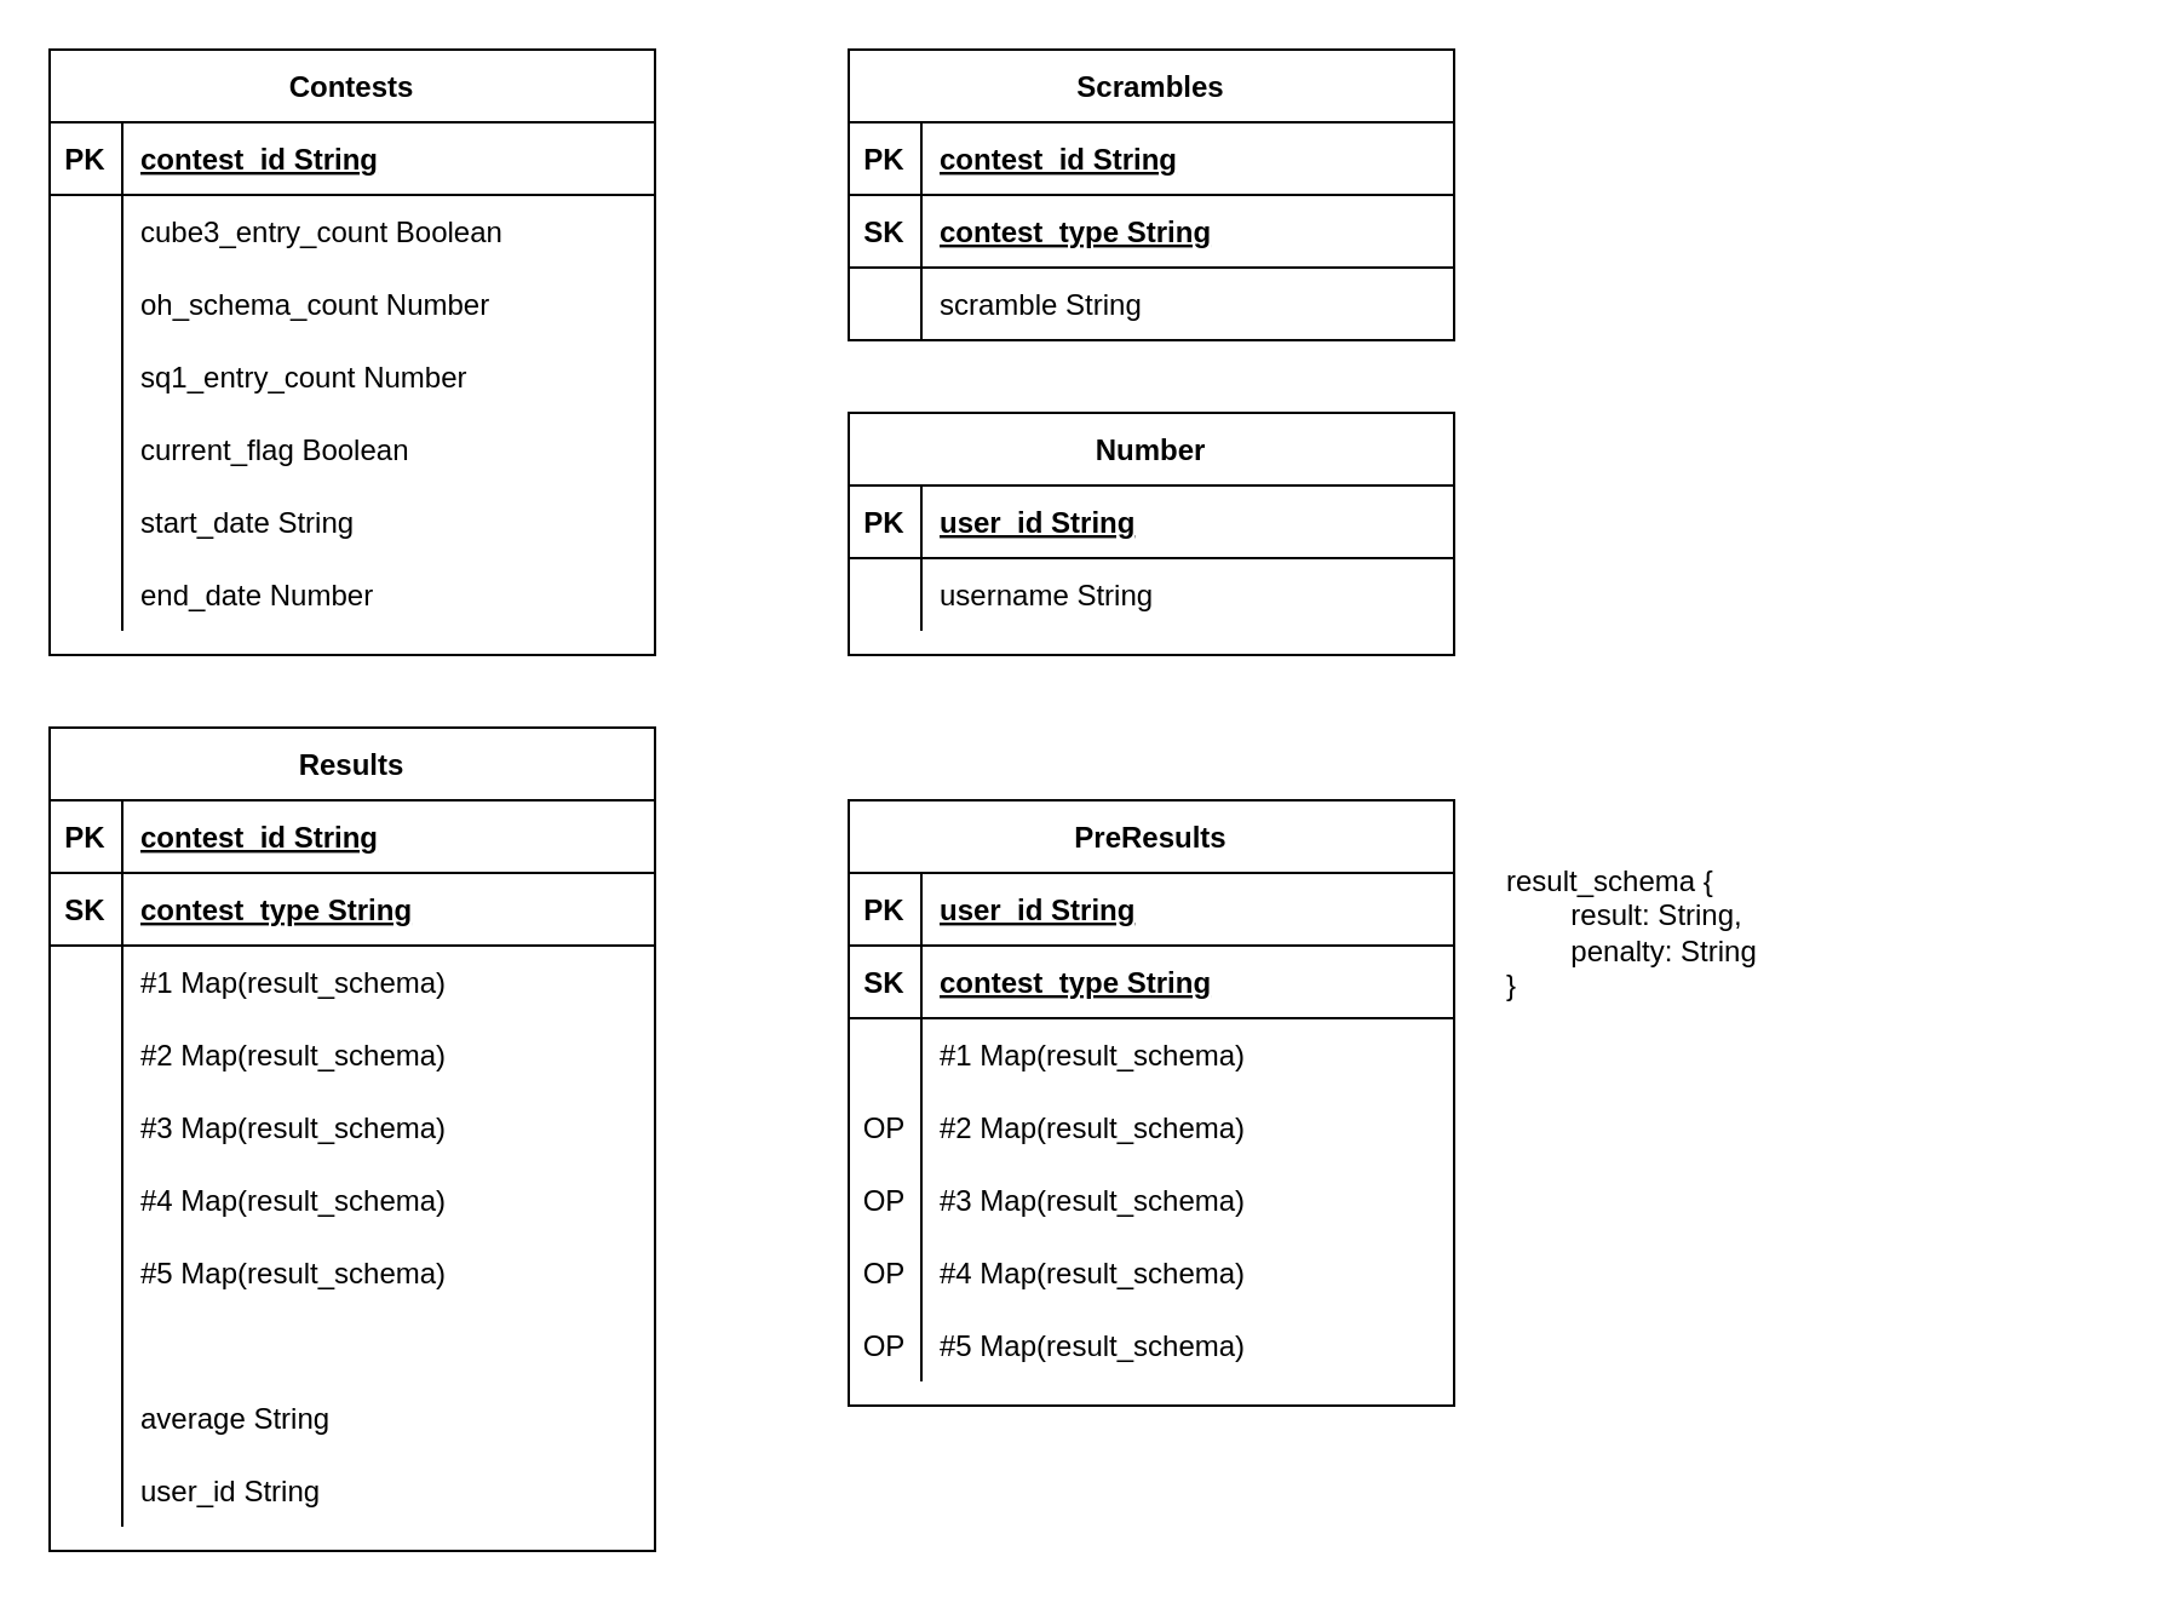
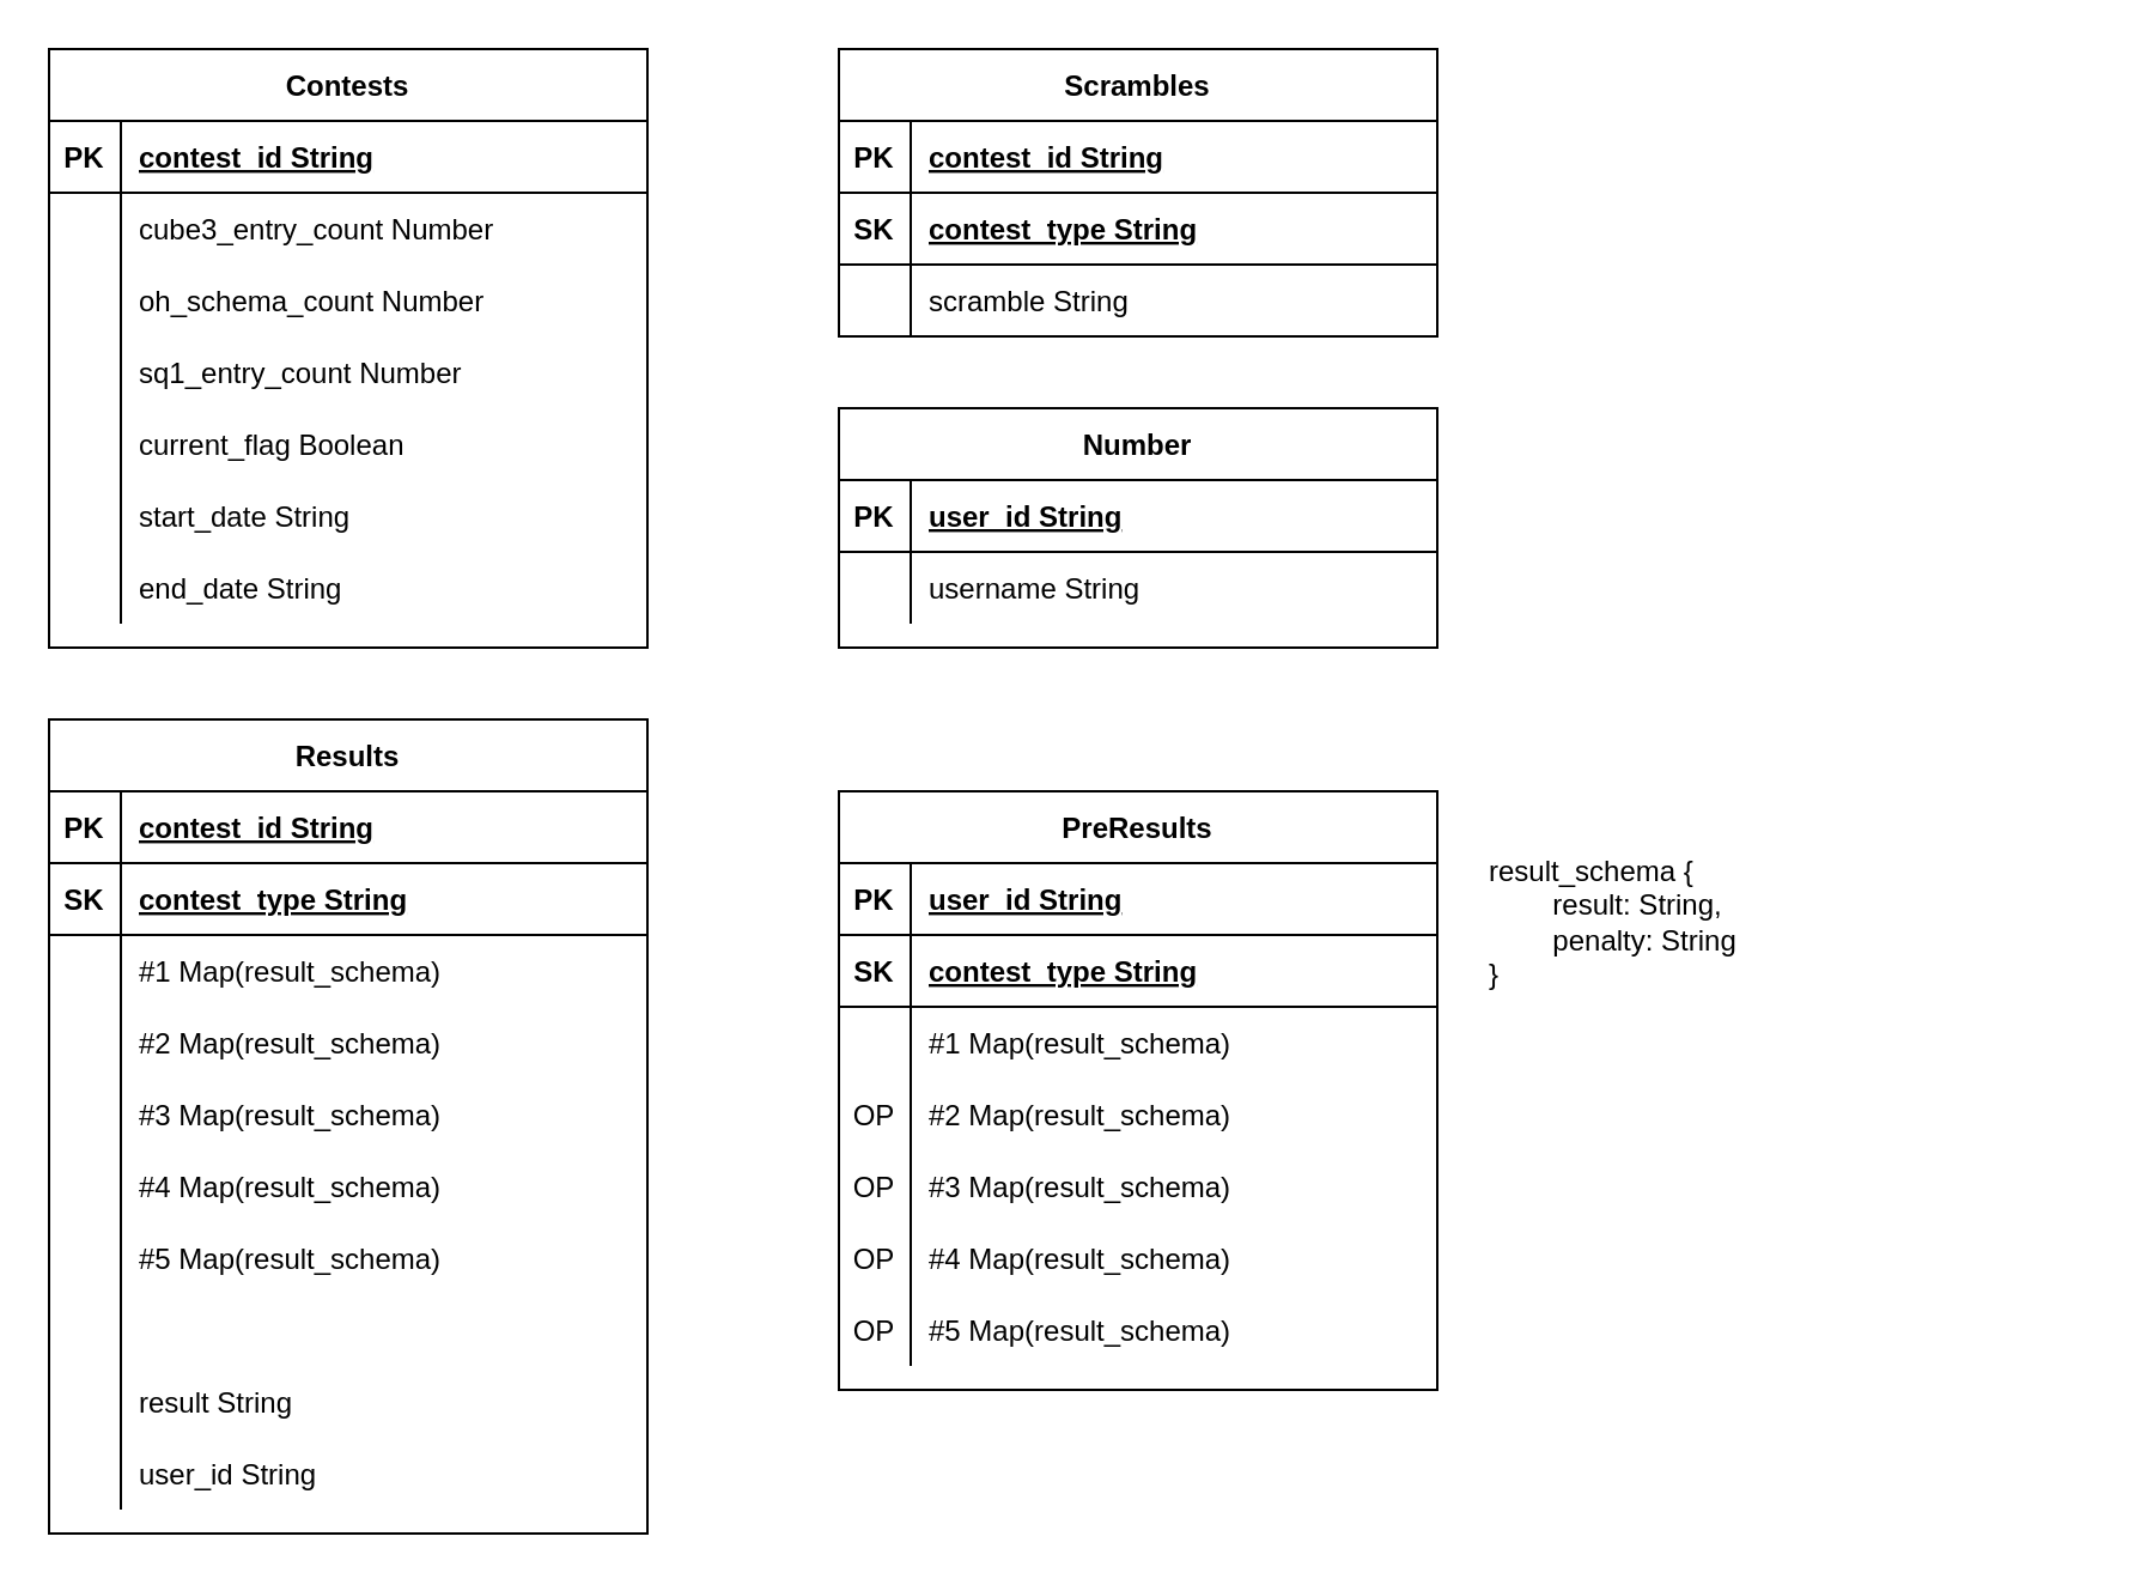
- <mxCell id="25" value="cube3_entry_count Boolean" style="shape=partialRectangle;overflow=hidden;connectable=0;fillColor=none;top=0;left=0;bottom=0;right=0;align=left;spacingLeft=6;" parent="23" vertex="1"><mxGeometry x="30" width="220" height="30" as="geometry" /></mxCell>
+ <mxCell id="25" value="cube3_entry_count Number" style="shape=partialRectangle;overflow=hidden;connectable=0;fillColor=none;top=0;left=0;bottom=0;right=0;align=left;spacingLeft=6;" parent="23" vertex="1"><mxGeometry x="30" width="220" height="30" as="geometry" /></mxCell>
- <mxCell id="40" value="end_date Number" style="shape=partialRectangle;overflow=hidden;connectable=0;fillColor=none;top=0;left=0;bottom=0;right=0;align=left;spacingLeft=6;" vertex="1" parent="38"><mxGeometry x="30" width="220" height="30" as="geometry" /></mxCell>
+ <mxCell id="40" value="end_date String" style="shape=partialRectangle;overflow=hidden;connectable=0;fillColor=none;top=0;left=0;bottom=0;right=0;align=left;spacingLeft=6;" vertex="1" parent="38"><mxGeometry x="30" width="220" height="30" as="geometry" /></mxCell>
- <mxCell id="90" value="average String" style="shape=partialRectangle;overflow=hidden;connectable=0;fillColor=none;top=0;left=0;bottom=0;right=0;align=left;spacingLeft=6;" vertex="1" parent="88"><mxGeometry x="30" width="220" height="30" as="geometry" /></mxCell>
+ <mxCell id="90" value="result String" style="shape=partialRectangle;overflow=hidden;connectable=0;fillColor=none;top=0;left=0;bottom=0;right=0;align=left;spacingLeft=6;" vertex="1" parent="88"><mxGeometry x="30" width="220" height="30" as="geometry" /></mxCell>
